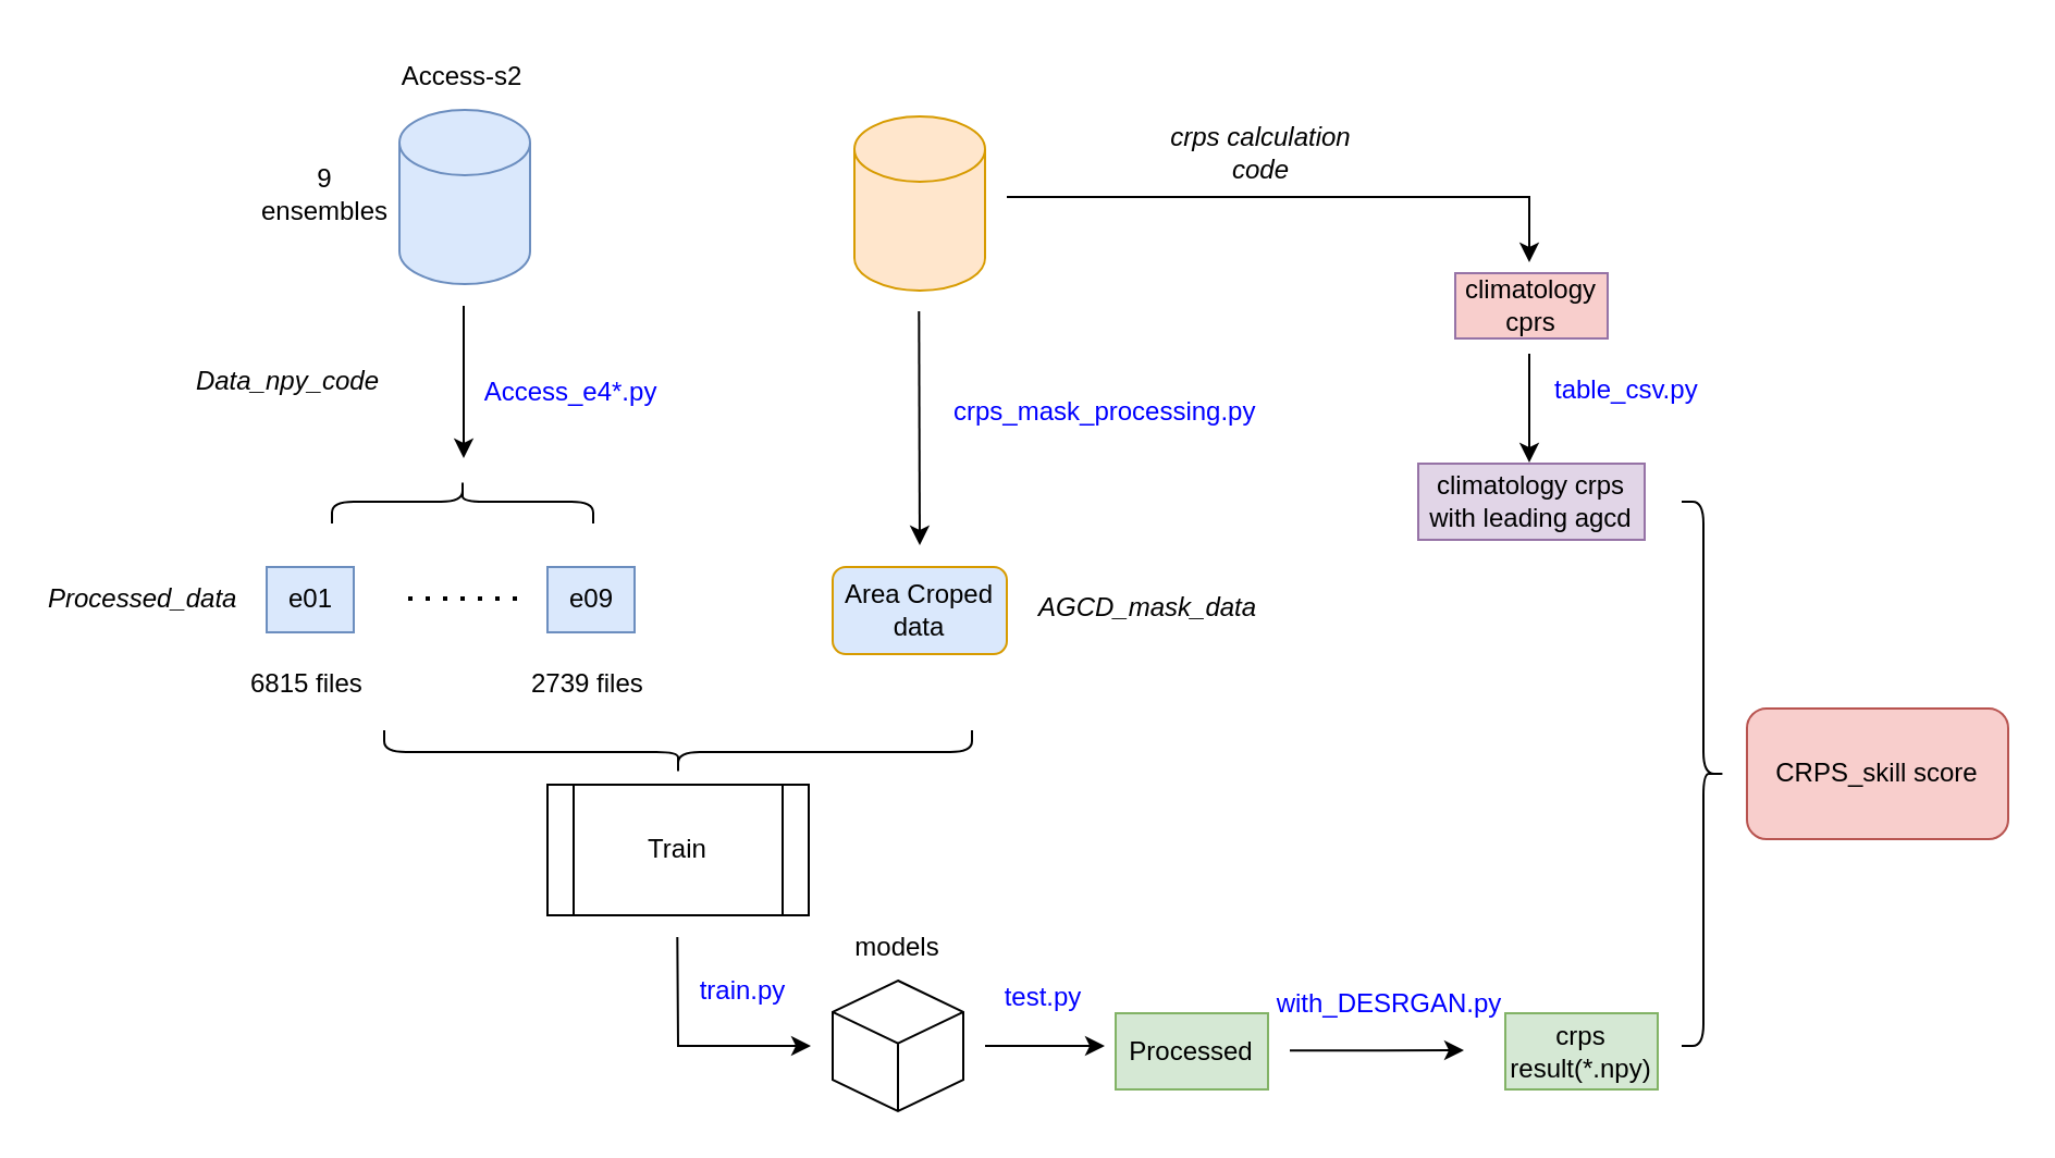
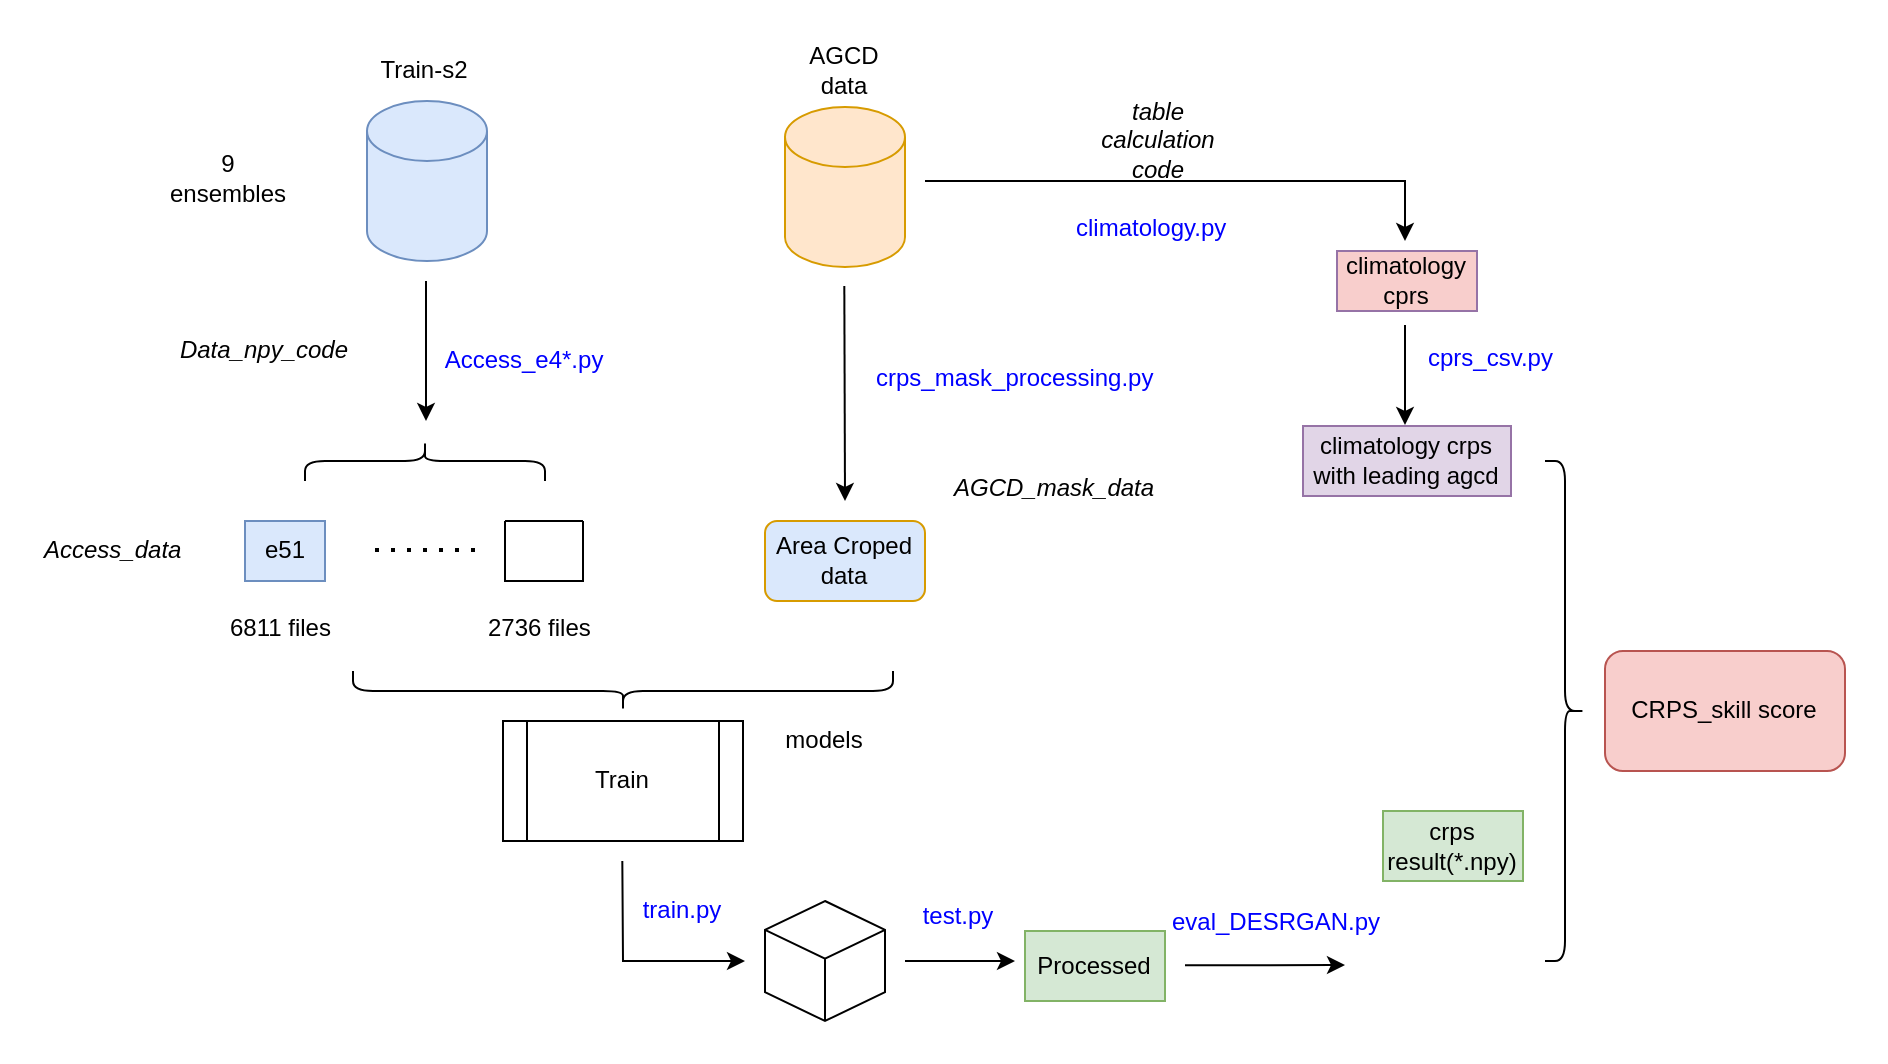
- <mxCell id="4" value="Access-s2" style="text;html=1;strokeColor=none;fillColor=none;align=center;verticalAlign=middle;whiteSpace=wrap;rounded=0;" parent="1" vertex="1"><mxGeometry x="182" y="20" width="60" height="30" as="geometry" /></mxCell>
+ <mxCell id="4" value="Train-s2" style="text;html=1;strokeColor=none;fillColor=none;align=center;verticalAlign=middle;whiteSpace=wrap;rounded=0;" parent="1" vertex="1"><mxGeometry x="182" y="20" width="60" height="30" as="geometry" /></mxCell>
+ <mxCell id="6" value="AGCD data" style="text;html=1;strokeColor=none;fillColor=none;align=center;verticalAlign=middle;whiteSpace=wrap;rounded=0;" parent="1" vertex="1"><mxGeometry x="392" y="20" width="60" height="30" as="geometry" /></mxCell>
- <mxCell id="36" value="&lt;i&gt;crps calculation code&lt;/i&gt;" style="text;html=1;strokeColor=none;fillColor=none;align=center;verticalAlign=middle;whiteSpace=wrap;rounded=0;" vertex="1" parent="1"><mxGeometry x="536" y="50" width="86" height="40" as="geometry" /></mxCell>
+ <mxCell id="36" value="&lt;i&gt;table calculation code&lt;/i&gt;" style="text;html=1;strokeColor=none;fillColor=none;align=center;verticalAlign=middle;whiteSpace=wrap;rounded=0;" vertex="1" parent="1"><mxGeometry x="536" y="50" width="86" height="40" as="geometry" /></mxCell>
- <mxCell id="5" value="9 ensembles" style="text;html=1;strokeColor=none;fillColor=none;align=center;verticalAlign=middle;whiteSpace=wrap;rounded=0;" parent="1" vertex="1"><mxGeometry x="119" y="74" width="60" height="30" as="geometry" /></mxCell>
+ <mxCell id="5" value="9 ensembles" style="text;html=1;strokeColor=none;fillColor=none;align=center;verticalAlign=middle;whiteSpace=wrap;rounded=0;" parent="1" vertex="1"><mxGeometry x="84" y="74" width="60" height="30" as="geometry" /></mxCell>
+ <mxCell id="37" value="&lt;font color=&quot;#0000ff&quot;&gt;climatology.py&lt;/font&gt;" style="text;whiteSpace=wrap;html=1;" vertex="1" parent="1"><mxGeometry x="536" y="100" width="100" height="20" as="geometry" /></mxCell>
- <mxCell id="40" value="&lt;font color=&quot;#0000ff&quot;&gt;table_csv.py&lt;/font&gt;" style="text;whiteSpace=wrap;html=1;" vertex="1" parent="1"><mxGeometry x="712" y="165" width="100" height="20" as="geometry" /></mxCell>
+ <mxCell id="40" value="&lt;font color=&quot;#0000ff&quot;&gt;cprs_csv.py&lt;/font&gt;" style="text;whiteSpace=wrap;html=1;" vertex="1" parent="1"><mxGeometry x="712" y="165" width="100" height="20" as="geometry" /></mxCell>
- <mxCell id="15" value="&lt;i&gt;Processed_data&lt;/i&gt;" style="text;whiteSpace=wrap;html=1;" parent="1" vertex="1"><mxGeometry x="20" y="261" width="120" height="40" as="geometry" /></mxCell>
+ <mxCell id="15" value="&lt;i&gt;Access_data&lt;/i&gt;" style="text;whiteSpace=wrap;html=1;" parent="1" vertex="1"><mxGeometry x="20" y="261" width="120" height="40" as="geometry" /></mxCell>
- <mxCell id="10" value="e01" style="text;html=1;align=center;verticalAlign=middle;resizable=0;points=[];autosize=1;strokeColor=#6c8ebf;fillColor=#dae8fc;" parent="9" vertex="1"><mxGeometry x="-1" width="40" height="30" as="geometry" /></mxCell>
+ <mxCell id="10" value="e51" style="text;html=1;align=center;verticalAlign=middle;resizable=0;points=[];autosize=1;strokeColor=#6c8ebf;fillColor=#dae8fc;" parent="9" vertex="1"><mxGeometry x="-1" width="40" height="30" as="geometry" /></mxCell>
- <mxCell id="13" value="e09" style="text;html=1;align=center;verticalAlign=middle;resizable=0;points=[];autosize=1;strokeColor=#6c8ebf;fillColor=#dae8fc;" parent="12" vertex="1"><mxGeometry x="-1" width="40" height="30" as="geometry" /></mxCell>
- <mxCell id="20" value="&lt;i&gt;AGCD_mask_data&lt;/i&gt;" style="text;whiteSpace=wrap;html=1;" parent="1" vertex="1"><mxGeometry x="475" y="265" width="130" height="40" as="geometry" /></mxCell>
+ <mxCell id="20" value="&lt;i&gt;AGCD_mask_data&lt;/i&gt;" style="text;whiteSpace=wrap;html=1;" parent="1" vertex="1"><mxGeometry x="475" y="230" width="130" height="40" as="geometry" /></mxCell>
- <mxCell id="16" value="6815 files" style="text;whiteSpace=wrap;html=1;" parent="1" vertex="1"><mxGeometry x="112.5" y="300" width="79" height="20" as="geometry" /></mxCell>
+ <mxCell id="16" value="6811 files" style="text;whiteSpace=wrap;html=1;" parent="1" vertex="1"><mxGeometry x="112.5" y="300" width="79" height="20" as="geometry" /></mxCell>
- <mxCell id="17" value="2739 files" style="text;whiteSpace=wrap;html=1;" parent="1" vertex="1"><mxGeometry x="242" y="300" width="79" height="20" as="geometry" /></mxCell>
+ <mxCell id="17" value="2736 files" style="text;whiteSpace=wrap;html=1;" parent="1" vertex="1"><mxGeometry x="242" y="300" width="79" height="20" as="geometry" /></mxCell>
- <mxCell id="28" value="models" style="text;html=1;strokeColor=none;fillColor=none;align=center;verticalAlign=middle;whiteSpace=wrap;rounded=0;fontColor=#000000;" vertex="1" parent="1"><mxGeometry x="382" y="420" width="60" height="30" as="geometry" /></mxCell>
+ <mxCell id="28" value="models" style="text;html=1;strokeColor=none;fillColor=none;align=center;verticalAlign=middle;whiteSpace=wrap;rounded=0;fontColor=#000000;" vertex="1" parent="1"><mxGeometry x="382" y="355" width="60" height="30" as="geometry" /></mxCell>
- <mxCell id="33" value="&lt;font color=&quot;#0000ff&quot;&gt;with_DESRGAN.py&lt;/font&gt;" style="text;html=1;strokeColor=none;fillColor=none;align=center;verticalAlign=middle;whiteSpace=wrap;rounded=0;" vertex="1" parent="1"><mxGeometry x="608" y="446" width="60" height="30" as="geometry" /></mxCell>
+ <mxCell id="33" value="&lt;font color=&quot;#0000ff&quot;&gt;eval_DESRGAN.py&lt;/font&gt;" style="text;html=1;strokeColor=none;fillColor=none;align=center;verticalAlign=middle;whiteSpace=wrap;rounded=0;" vertex="1" parent="1"><mxGeometry x="608" y="446" width="60" height="30" as="geometry" /></mxCell>
- <mxCell id="34" value="crps&lt;br&gt;result(*.npy)" style="rounded=0;whiteSpace=wrap;html=1;fillColor=#d5e8d4;strokeColor=#82b366;" vertex="1" parent="1"><mxGeometry x="691" y="465" width="70" height="35" as="geometry" /></mxCell>
+ <mxCell id="34" value="crps&lt;br&gt;result(*.npy)" style="rounded=0;whiteSpace=wrap;html=1;fillColor=#d5e8d4;strokeColor=#82b366;" vertex="1" parent="1"><mxGeometry x="691" y="405" width="70" height="35" as="geometry" /></mxCell>
